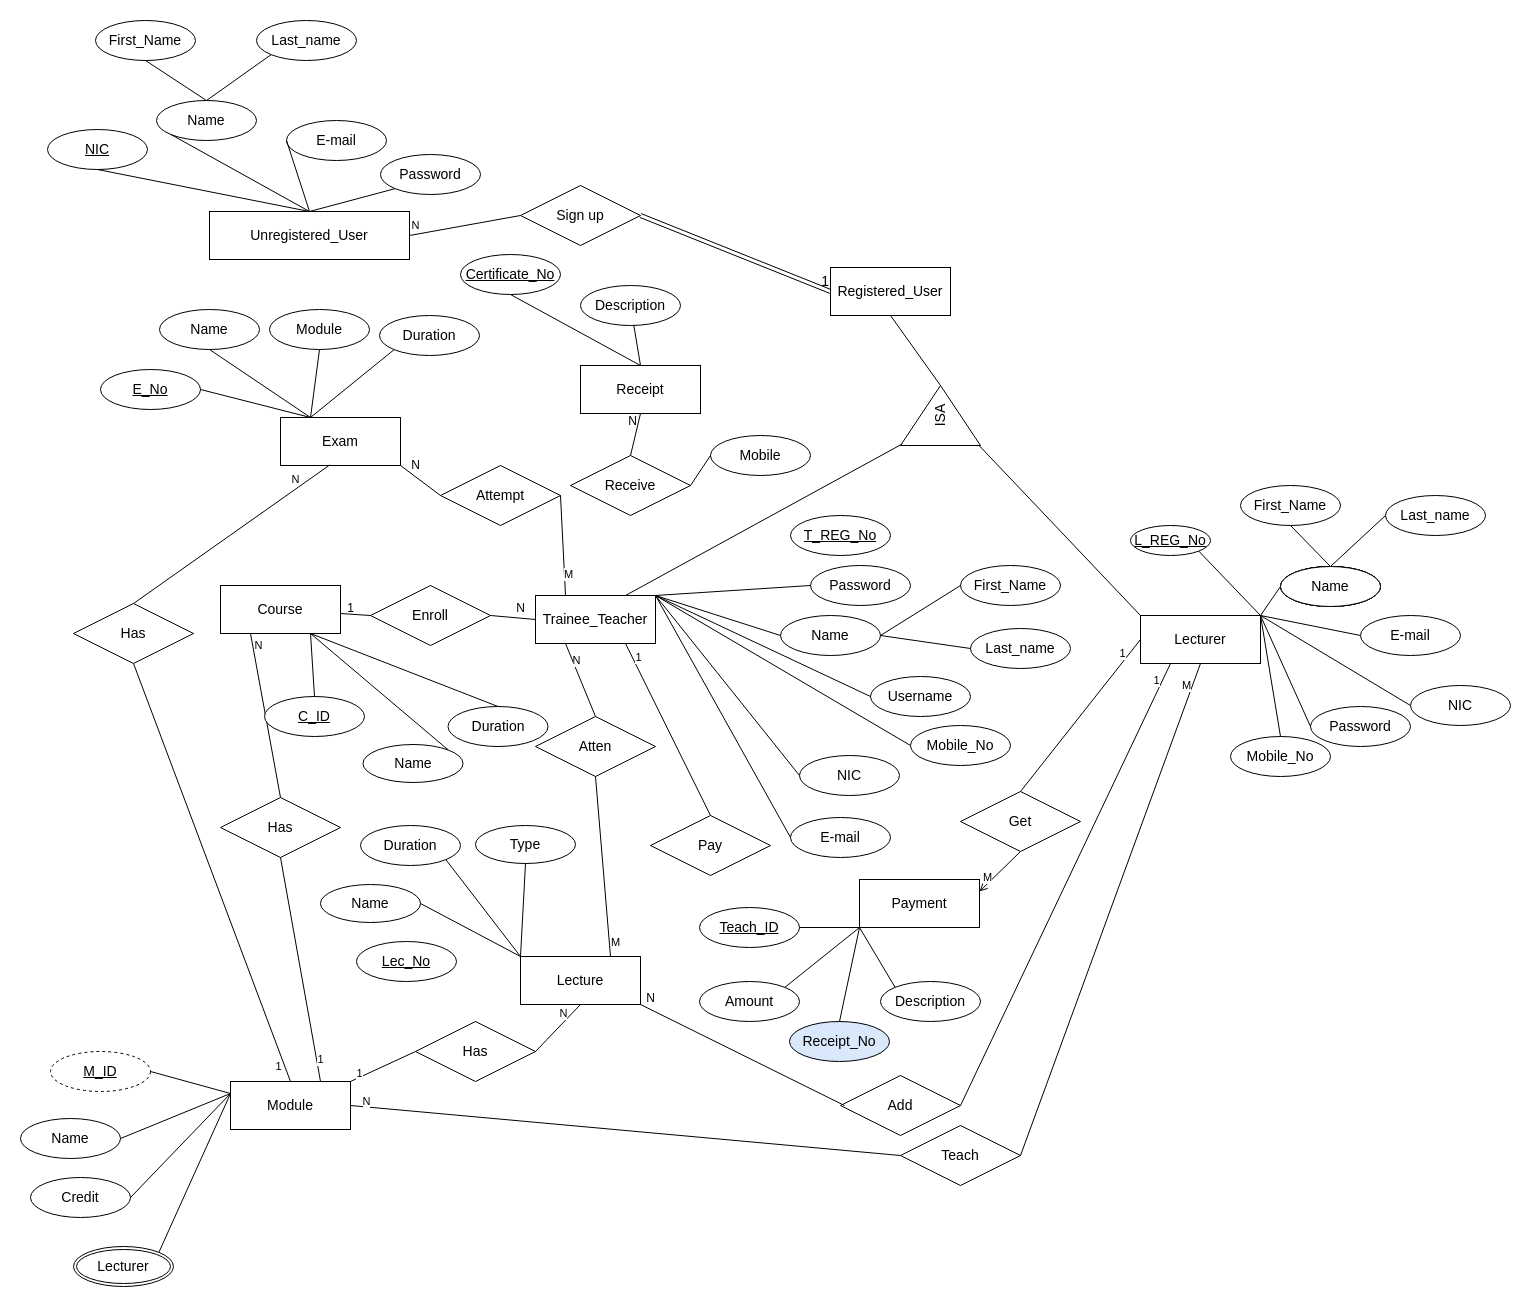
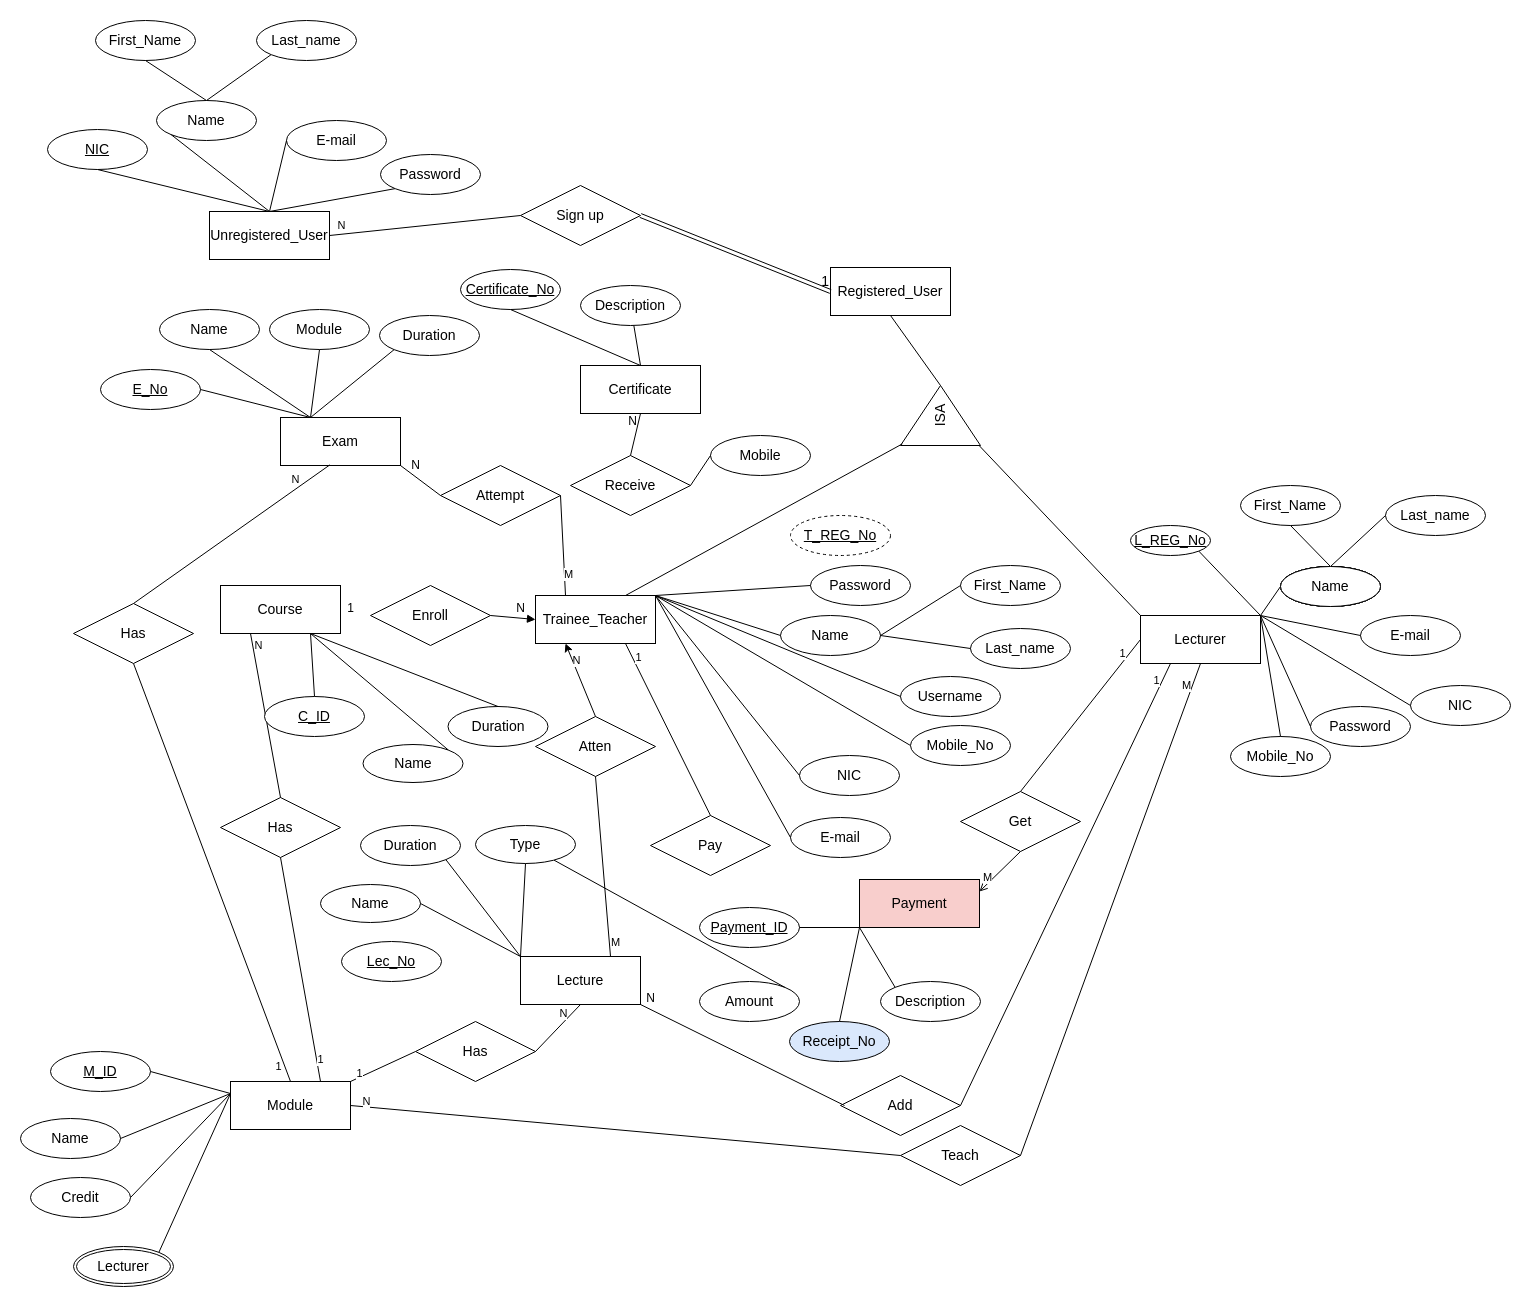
- <mxCell id="2" value="Unregistered_User" style="whiteSpace=wrap;html=1;align=center;aspect=fixed;fontSize=14;" parent="1" vertex="1"><mxGeometry x="209" y="211" width="200" height="48" as="geometry" /></mxCell>
+ <mxCell id="2" value="Unregistered_User" style="whiteSpace=wrap;html=1;align=center;aspect=fixed;fontSize=14;" parent="1" vertex="1"><mxGeometry x="209" y="211" width="120" height="48" as="geometry" /></mxCell>
- <mxCell id="116" value="&lt;span style=&quot;font-size: 14px;&quot;&gt;Certificate_No&lt;br style=&quot;font-size: 14px;&quot;&gt;&lt;/span&gt;" style="ellipse;whiteSpace=wrap;html=1;align=center;fontSize=14;fontStyle=4" parent="1" vertex="1"><mxGeometry x="460" y="254" width="100" height="40" as="geometry" /></mxCell>
+ <mxCell id="116" value="&lt;span style=&quot;font-size: 14px;&quot;&gt;Certificate_No&lt;br style=&quot;font-size: 14px;&quot;&gt;&lt;/span&gt;" style="ellipse;whiteSpace=wrap;html=1;align=center;fontSize=14;fontStyle=4" parent="1" vertex="1"><mxGeometry x="460" y="269" width="100" height="40" as="geometry" /></mxCell>
- <mxCell id="53" value="Receipt" style="whiteSpace=wrap;html=1;align=center;aspect=fixed;fontSize=14;" parent="1" vertex="1"><mxGeometry x="580" y="365" width="120" height="48" as="geometry" /></mxCell>
+ <mxCell id="53" value="Certificate" style="whiteSpace=wrap;html=1;align=center;aspect=fixed;fontSize=14;" parent="1" vertex="1"><mxGeometry x="580" y="365" width="120" height="48" as="geometry" /></mxCell>
- <mxCell id="63" value="&lt;span style=&quot;font-size: 14px;&quot;&gt;T_REG_No&lt;/span&gt;" style="ellipse;whiteSpace=wrap;html=1;align=center;fontSize=14;fontStyle=4" parent="1" vertex="1"><mxGeometry x="790" y="515" width="100" height="40" as="geometry" /></mxCell>
+ <mxCell id="63" value="&lt;span style=&quot;font-size: 14px;&quot;&gt;T_REG_No&lt;/span&gt;" style="ellipse;whiteSpace=wrap;html=1;align=center;fontSize=14;fontStyle=4;dashed=1;" parent="1" vertex="1"><mxGeometry x="790" y="515" width="100" height="40" as="geometry" /></mxCell>
- <mxCell id="16" value="" style="endArrow=none;html=1;rounded=0;entryX=0;entryY=0.5;entryDx=0;entryDy=0;fontSize=14;" parent="1" source="6" target="14" edge="1"><mxGeometry relative="1" as="geometry"><mxPoint x="360" y="585" as="sourcePoint" /><mxPoint x="480" y="616" as="targetPoint" /></mxGeometry></mxCell>
- <mxCell id="15" value="" style="endArrow=none;html=1;rounded=0;entryX=0;entryY=0.5;entryDx=0;entryDy=0;exitX=1;exitY=0.5;exitDx=0;exitDy=0;fontSize=14;" parent="1" source="14" target="5" edge="1"><mxGeometry relative="1" as="geometry"><mxPoint x="560" y="796" as="sourcePoint" /><mxPoint x="480" y="636" as="targetPoint" /></mxGeometry></mxCell>
+ <mxCell id="15" value="" style="endArrow=block;html=1;rounded=0;entryX=0;entryY=0.5;entryDx=0;entryDy=0;exitX=1;exitY=0.5;exitDx=0;exitDy=0;fontSize=14;" parent="1" source="14" target="5" edge="1"><mxGeometry relative="1" as="geometry"><mxPoint x="560" y="796" as="sourcePoint" /><mxPoint x="480" y="636" as="targetPoint" /></mxGeometry></mxCell>
- <mxCell id="42" value="" style="endArrow=none;html=1;rounded=0;entryX=0.25;entryY=1;entryDx=0;entryDy=0;exitX=0.5;exitY=0;exitDx=0;exitDy=0;fontSize=14;" parent="1" source="39" target="5" edge="1"><mxGeometry relative="1" as="geometry"><mxPoint x="560" y="747" as="sourcePoint" /><mxPoint x="480" y="687" as="targetPoint" /></mxGeometry></mxCell>
+ <mxCell id="42" value="" style="endArrow=classic;html=1;rounded=0;entryX=0.25;entryY=1;entryDx=0;entryDy=0;exitX=0.5;exitY=0;exitDx=0;exitDy=0;fontSize=14;" parent="1" source="39" target="5" edge="1"><mxGeometry relative="1" as="geometry"><mxPoint x="560" y="747" as="sourcePoint" /><mxPoint x="480" y="687" as="targetPoint" /></mxGeometry></mxCell>
- <mxCell id="57" value="Username" style="ellipse;whiteSpace=wrap;html=1;align=center;fontSize=14;" parent="1" vertex="1"><mxGeometry x="870" y="676" width="100" height="40" as="geometry" /></mxCell>
+ <mxCell id="57" value="Username" style="ellipse;whiteSpace=wrap;html=1;align=center;fontSize=14;" parent="1" vertex="1"><mxGeometry x="900" y="676" width="100" height="40" as="geometry" /></mxCell>
- <mxCell id="44" value="Payment" style="whiteSpace=wrap;html=1;align=center;aspect=fixed;fontSize=14;" parent="1" vertex="1"><mxGeometry x="859" y="879" width="120" height="48" as="geometry" /></mxCell>
+ <mxCell id="44" value="Payment" style="whiteSpace=wrap;html=1;align=center;aspect=fixed;fontSize=14;fillColor=#f8cecc;" parent="1" vertex="1"><mxGeometry x="859" y="879" width="120" height="48" as="geometry" /></mxCell>
- <mxCell id="89" value="&lt;span style=&quot;font-size: 14px;&quot;&gt;Teach_ID&lt;/span&gt;" style="ellipse;whiteSpace=wrap;html=1;align=center;fontSize=14;fontStyle=4" parent="1" vertex="1"><mxGeometry x="699" y="907" width="100" height="40" as="geometry" /></mxCell>
+ <mxCell id="89" value="&lt;span style=&quot;font-size: 14px;&quot;&gt;Payment_ID&lt;/span&gt;" style="ellipse;whiteSpace=wrap;html=1;align=center;fontSize=14;fontStyle=4" parent="1" vertex="1"><mxGeometry x="699" y="907" width="100" height="40" as="geometry" /></mxCell>
- <mxCell id="94" value="" style="endArrow=none;html=1;rounded=0;entryX=0;entryY=1;entryDx=0;entryDy=0;exitX=1;exitY=0;exitDx=0;exitDy=0;fontSize=14;" parent="1" source="90" target="44" edge="1"><mxGeometry relative="1" as="geometry"><mxPoint x="280" y="527" as="sourcePoint" /><mxPoint x="510" y="417" as="targetPoint" /></mxGeometry></mxCell>
+ <mxCell id="94" value="" style="endArrow=none;html=1;rounded=0;exitX=1;exitY=0;exitDx=0;exitDy=0;fontSize=14;" parent="1" source="90" target="155" edge="1"><mxGeometry relative="1" as="geometry"><mxPoint x="280" y="527" as="sourcePoint" /><mxPoint x="510" y="417" as="targetPoint" /></mxGeometry></mxCell>
- <mxCell id="152" value="&lt;span style=&quot;font-size: 14px;&quot;&gt;Lec_No&lt;/span&gt;" style="ellipse;whiteSpace=wrap;html=1;align=center;fontSize=14;fontStyle=4" parent="1" vertex="1"><mxGeometry x="356" y="941" width="100" height="40" as="geometry" /></mxCell>
+ <mxCell id="152" value="&lt;span style=&quot;font-size: 14px;&quot;&gt;Lec_No&lt;/span&gt;" style="ellipse;whiteSpace=wrap;html=1;align=center;fontSize=14;fontStyle=4" parent="1" vertex="1"><mxGeometry x="341" y="941" width="100" height="40" as="geometry" /></mxCell>
- <mxCell id="128" value="&lt;span style=&quot;font-size: 14px;&quot;&gt;M_ID&lt;br style=&quot;font-size: 14px;&quot;&gt;&lt;/span&gt;" style="ellipse;whiteSpace=wrap;html=1;align=center;fontSize=14;fontStyle=4;dashed=1;" parent="1" vertex="1"><mxGeometry x="50" y="1051" width="100" height="40" as="geometry" /></mxCell>
+ <mxCell id="128" value="&lt;span style=&quot;font-size: 14px;&quot;&gt;M_ID&lt;br style=&quot;font-size: 14px;&quot;&gt;&lt;/span&gt;" style="ellipse;whiteSpace=wrap;html=1;align=center;fontSize=14;fontStyle=4" parent="1" vertex="1"><mxGeometry x="50" y="1051" width="100" height="40" as="geometry" /></mxCell>
